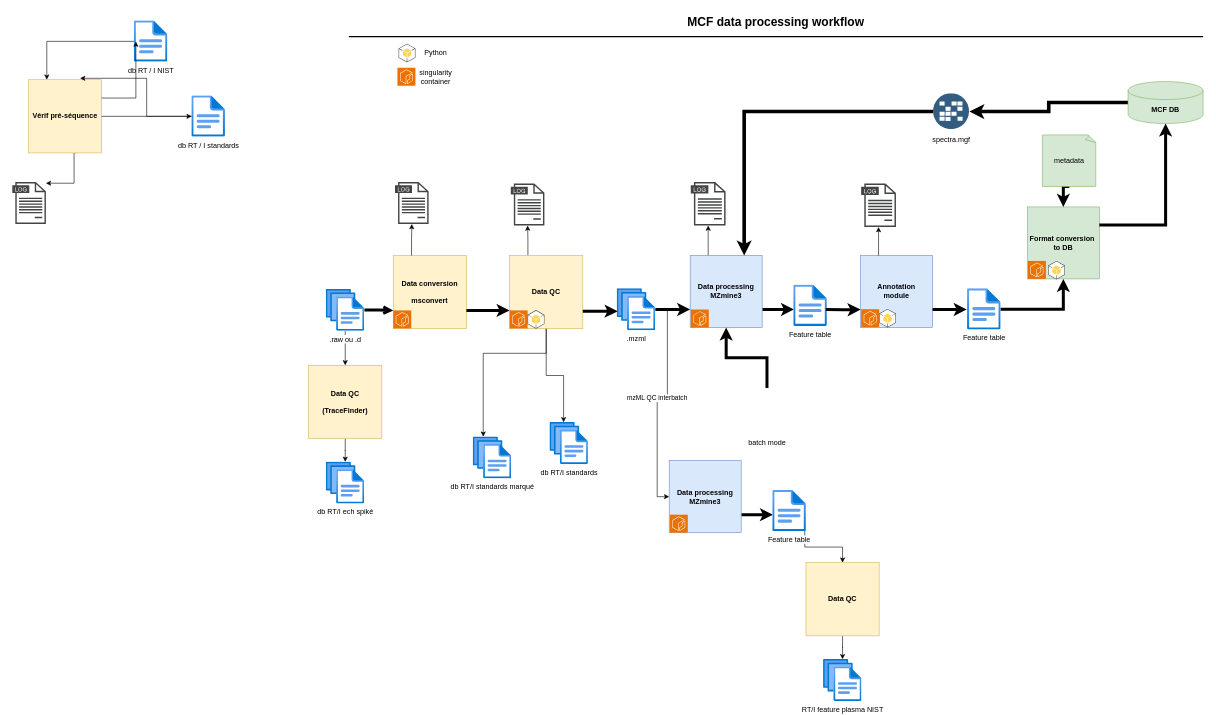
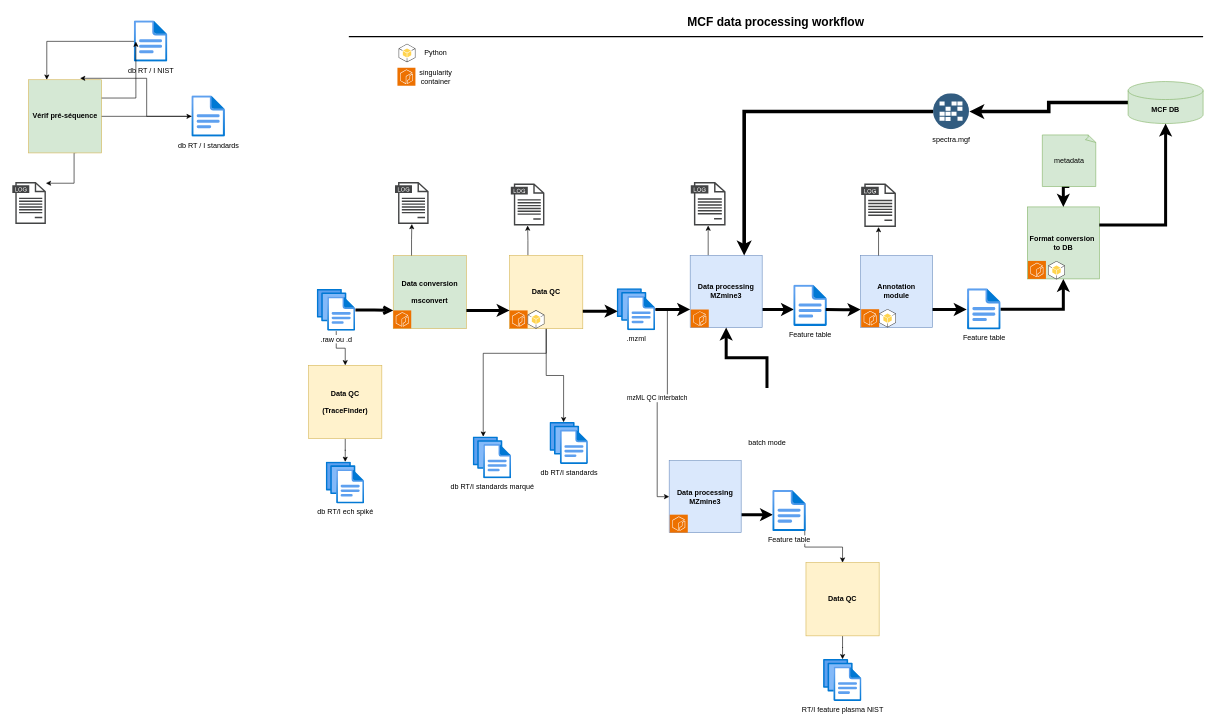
- <mxCell id="55" value="Vérif pré-séquence" style="whiteSpace=wrap;html=1;aspect=fixed;fillColor=#fff2cc;strokeColor=#d6b656;fontStyle=1" vertex="1" parent="1"><mxGeometry x="47" y="132" width="122" height="122" as="geometry" /></mxCell>
+ <mxCell id="55" value="Vérif pré-séquence" style="whiteSpace=wrap;html=1;aspect=fixed;fillColor=#d5e8d4;strokeColor=#d6b656;fontStyle=1;" vertex="1" parent="1"><mxGeometry x="47" y="132" width="122" height="122" as="geometry" /></mxCell>
- <mxCell id="49" value="&lt;div&gt;Data conversion&lt;br&gt;&lt;/div&gt;&lt;div&gt;&lt;br&gt;&lt;/div&gt;&lt;div&gt;msconvert&lt;br&gt;&lt;/div&gt;" style="whiteSpace=wrap;html=1;aspect=fixed;fillColor=#fff2cc;strokeColor=#d6b656;fontStyle=1" vertex="1" parent="1"><mxGeometry x="655" y="425" width="122" height="122" as="geometry" /></mxCell>
+ <mxCell id="49" value="&lt;div&gt;Data conversion&lt;br&gt;&lt;/div&gt;&lt;div&gt;&lt;br&gt;&lt;/div&gt;&lt;div&gt;msconvert&lt;br&gt;&lt;/div&gt;" style="whiteSpace=wrap;html=1;aspect=fixed;fillColor=#d5e8d4;strokeColor=#d6b656;fontStyle=1;" vertex="1" parent="1"><mxGeometry x="655" y="425" width="122" height="122" as="geometry" /></mxCell>
- <mxCell id="12" value=".raw ou .d" style="image;aspect=fixed;html=1;points=[];align=center;fontSize=12;image=img/lib/azure2/general/Files.svg;" vertex="1" parent="1"><mxGeometry x="543" y="481" width="64" height="70" as="geometry" /></mxCell>
+ <mxCell id="12" value=".raw ou .d" style="image;aspect=fixed;html=1;points=[];align=center;fontSize=12;image=img/lib/azure2/general/Files.svg;" vertex="1" parent="1"><mxGeometry x="528" y="481" width="64" height="70" as="geometry" /></mxCell>
